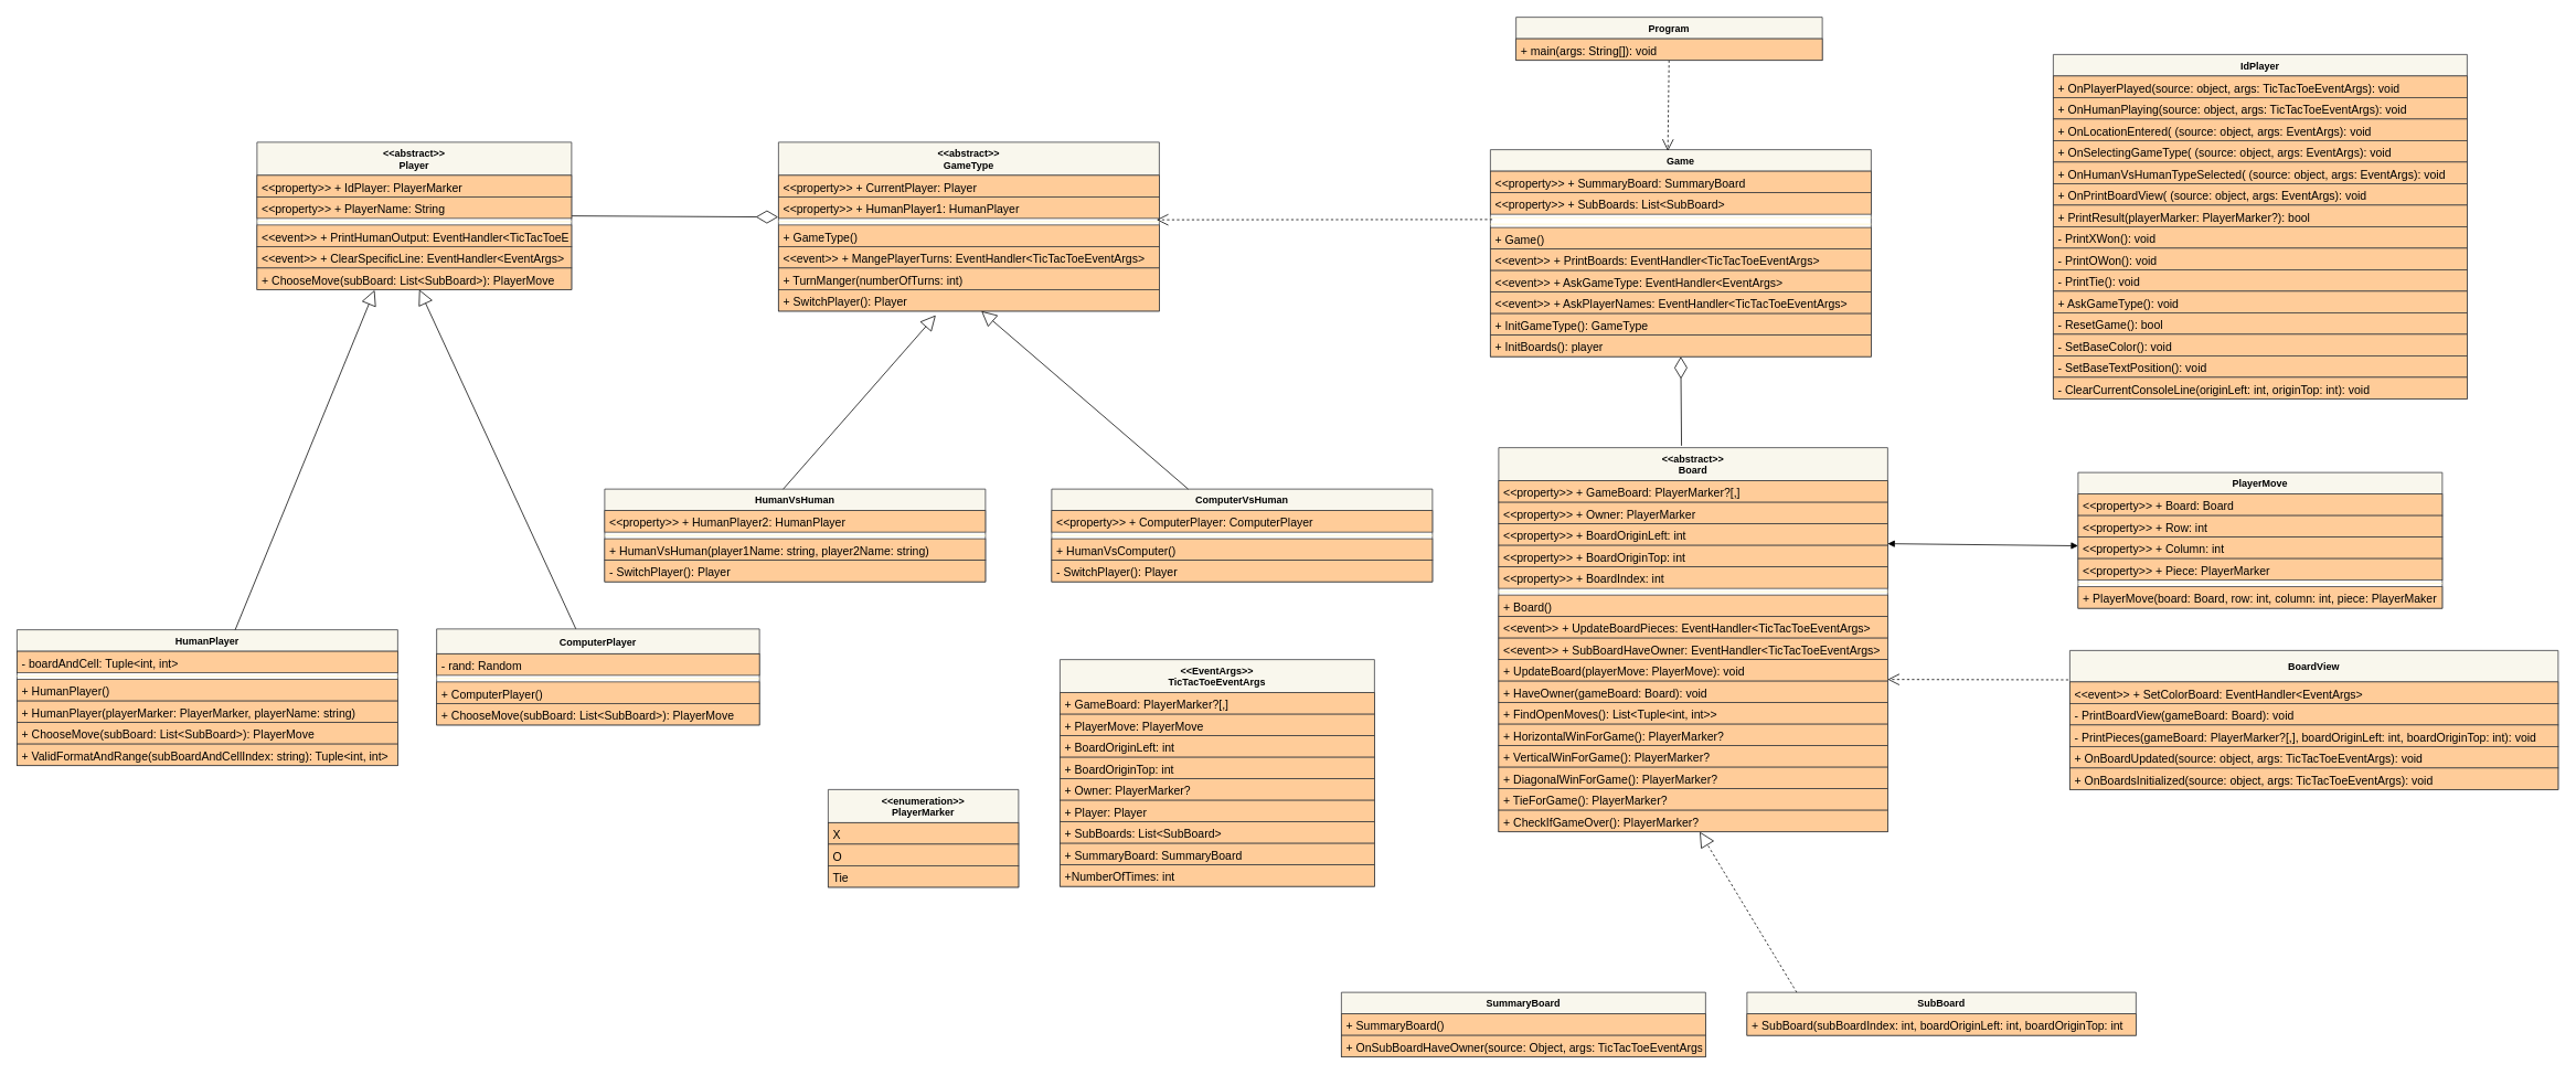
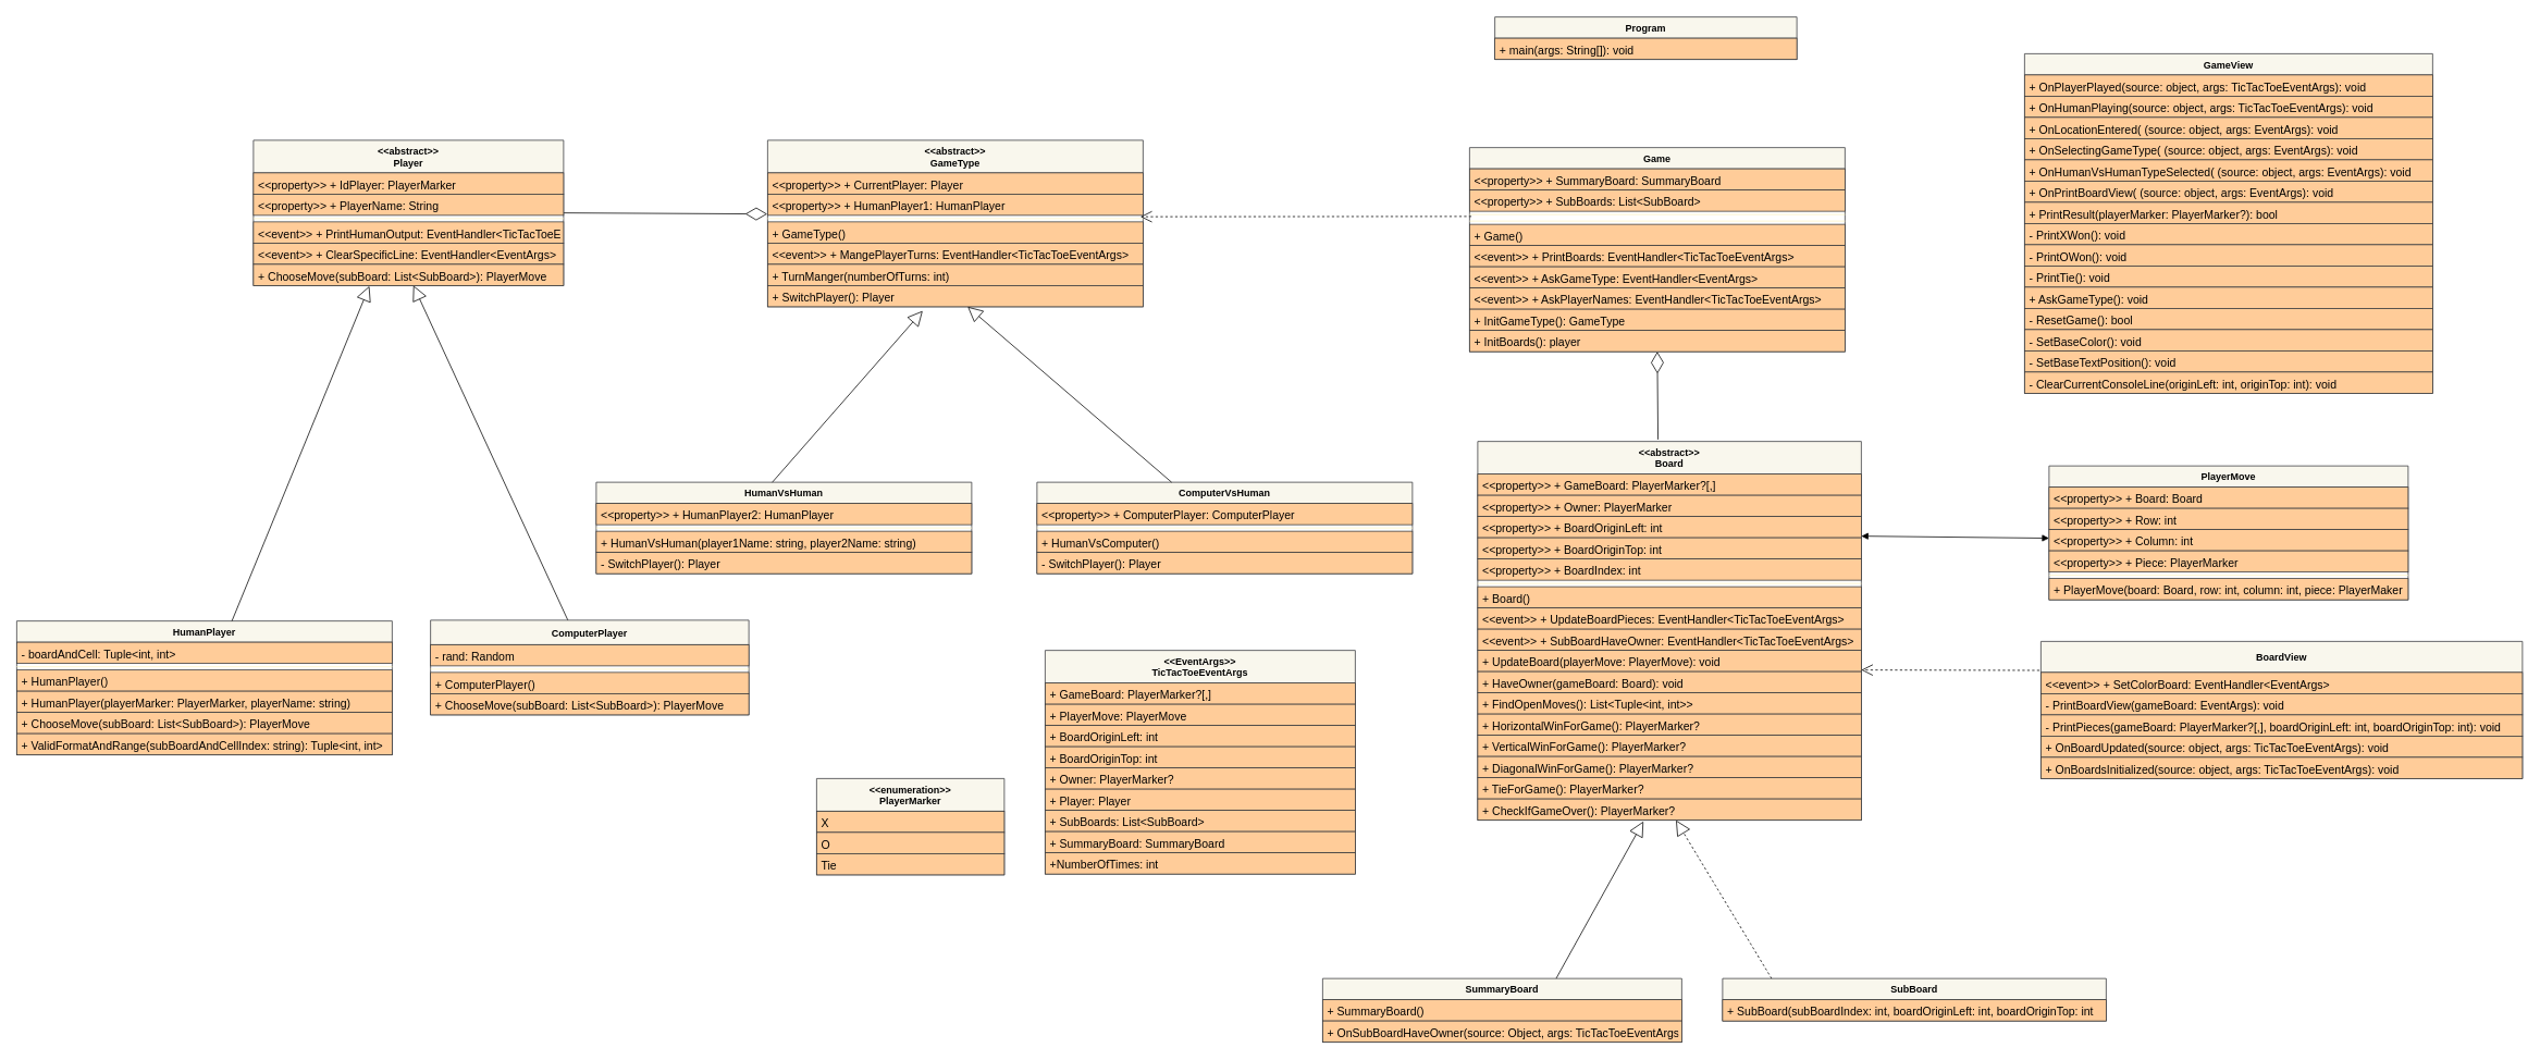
- <mxCell id="97" value="IdPlayer" style="swimlane;fontStyle=1;align=center;verticalAlign=middle;childLayout=stackLayout;horizontal=1;startSize=26;horizontalStack=0;resizeParent=1;resizeParentMax=0;resizeLast=0;collapsible=1;marginBottom=0;fillColor=#f9f7ed;strokeColor=#36393d;fontColor=#000000;spacing=7;" vertex="1" parent="1"><mxGeometry x="2480" y="65" width="500" height="416" as="geometry" /></mxCell>
+ <mxCell id="97" value="GameView" style="swimlane;fontStyle=1;align=center;verticalAlign=middle;childLayout=stackLayout;horizontal=1;startSize=26;horizontalStack=0;resizeParent=1;resizeParentMax=0;resizeLast=0;collapsible=1;marginBottom=0;fillColor=#f9f7ed;strokeColor=#36393d;fontColor=#000000;spacing=7;" vertex="1" parent="1"><mxGeometry x="2480" y="65" width="500" height="416" as="geometry" /></mxCell>
- <mxCell id="123" value="" style="endArrow=open;endSize=12;dashed=1;html=1;entryX=0.466;entryY=0.006;entryDx=0;entryDy=0;entryPerimeter=0;" edge="1" parent="1" source="125" target="50"><mxGeometry y="-82" width="160" relative="1" as="geometry"><mxPoint x="2012.3" y="83.336" as="sourcePoint" /><mxPoint x="1920" y="169" as="targetPoint" /><Array as="points" /><mxPoint x="20" y="2" as="offset" /></mxGeometry></mxCell>
- <mxCell id="93" value="- PrintBoardView(gameBoard: Board): void" style="text;strokeColor=#36393d;fillColor=#ffcc99;align=left;verticalAlign=top;spacingLeft=4;spacingRight=4;overflow=hidden;rotatable=0;points=[[0,0.5],[1,0.5]];portConstraint=eastwest;fontColor=#000000;fontSize=14;fontFamily=Helvetica;" vertex="1" parent="91"><mxGeometry y="64" width="590" height="26" as="geometry" /></mxCell>
+ <mxCell id="93" value="- PrintBoardView(gameBoard: EventArgs): void" style="text;strokeColor=#36393d;fillColor=#ffcc99;align=left;verticalAlign=top;spacingLeft=4;spacingRight=4;overflow=hidden;rotatable=0;points=[[0,0.5],[1,0.5]];portConstraint=eastwest;fontColor=#000000;fontSize=14;fontFamily=Helvetica;" vertex="1" parent="91"><mxGeometry y="64" width="590" height="26" as="geometry" /></mxCell>
+ <mxCell id="4" value="" style="endArrow=block;endSize=16;endFill=0;html=1;fontFamily=Helvetica;fontSize=14;fontColor=#FFFFFF;exitX=0.65;exitY=0.002;exitDx=0;exitDy=0;exitPerimeter=0;entryX=0.432;entryY=1.057;entryDx=0;entryDy=0;entryPerimeter=0;" edge="1" parent="1" source="79" target="78"><mxGeometry x="-0.503" y="12" width="160" relative="1" as="geometry"><mxPoint x="2180.5" y="1090" as="sourcePoint" /><mxPoint x="2310" y="1000" as="targetPoint" /><mxPoint as="offset" /></mxGeometry></mxCell>
